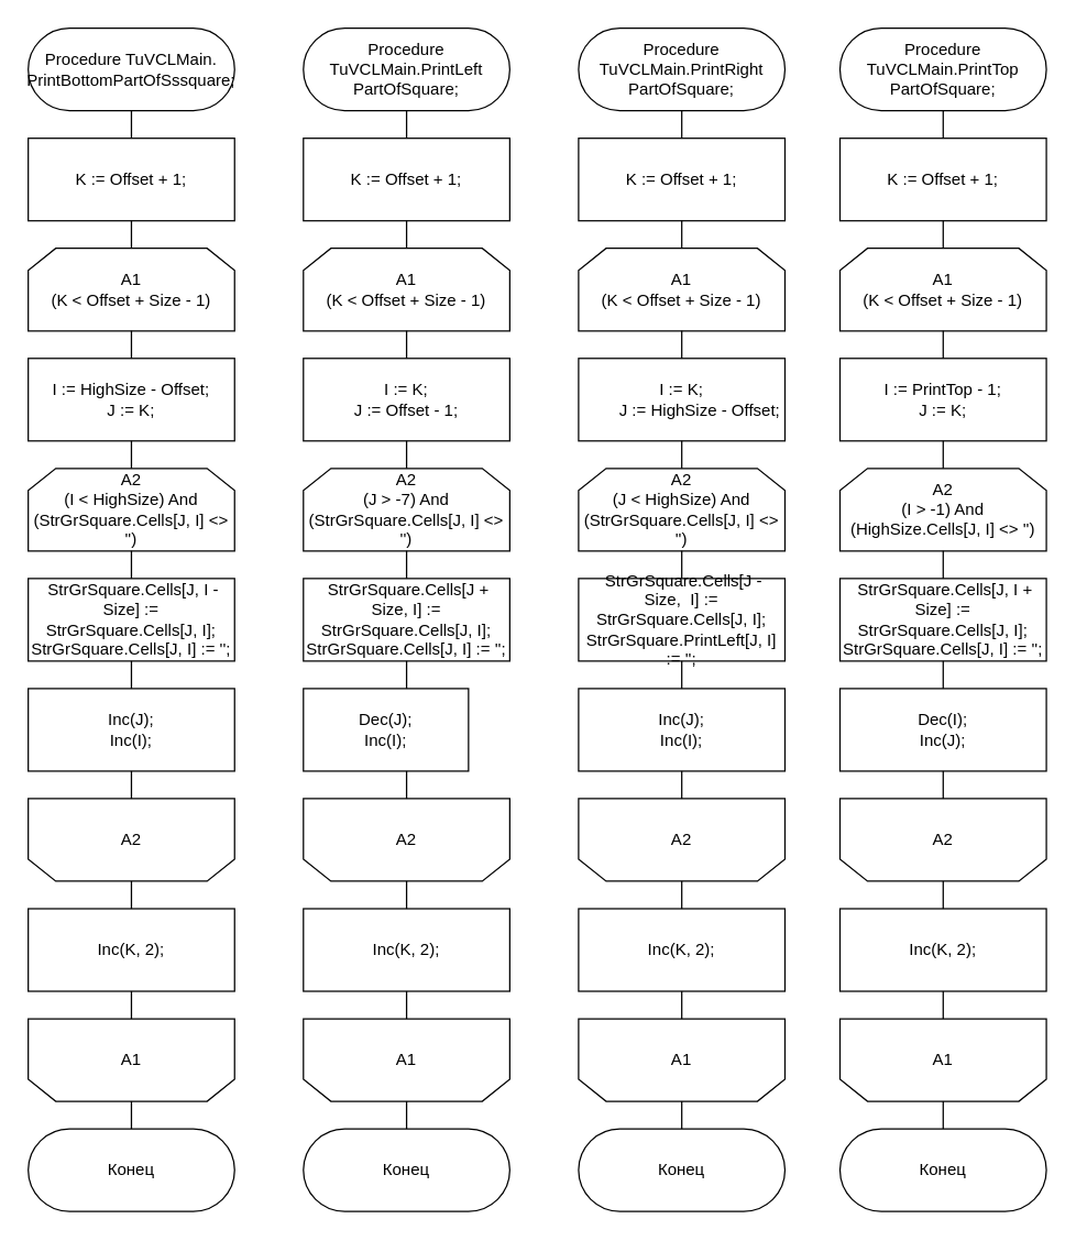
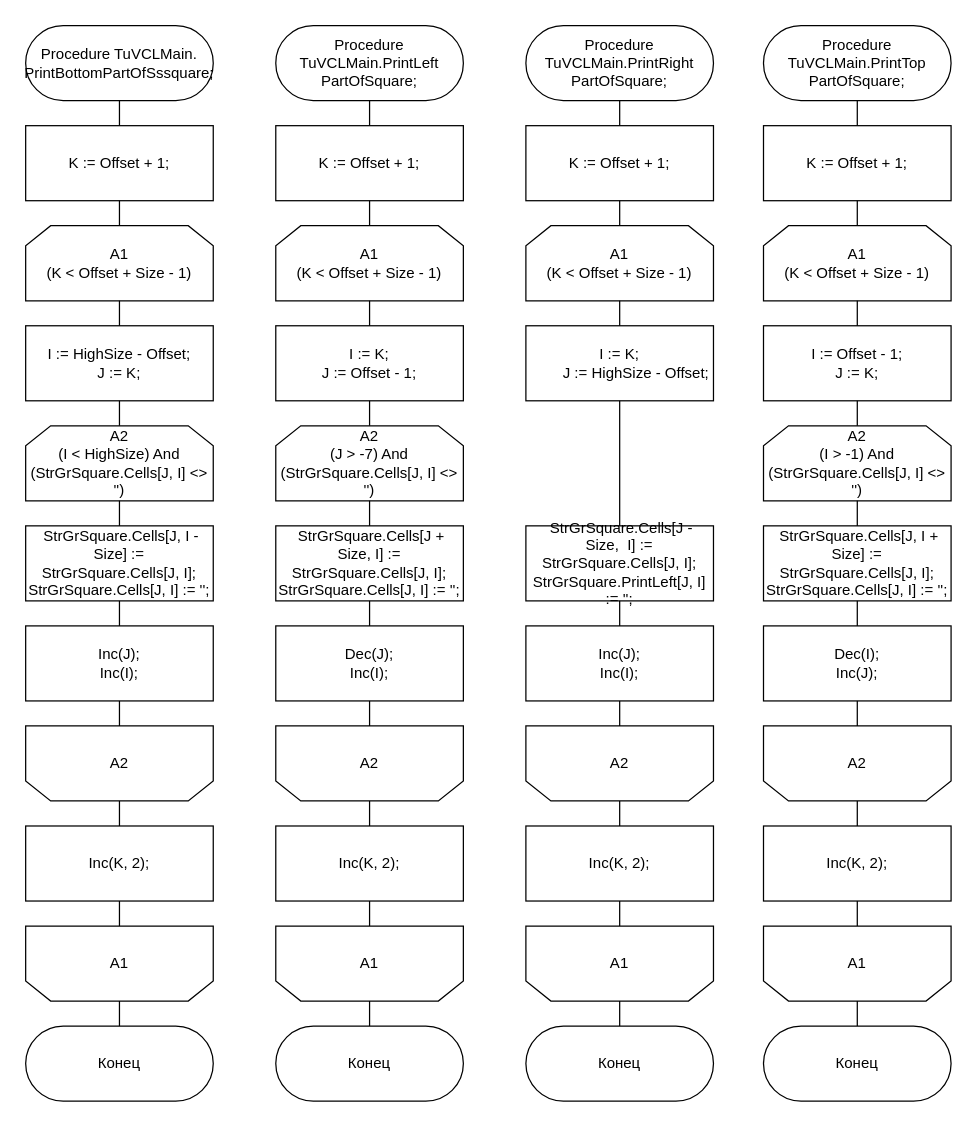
- <mxCell id="50" value="&lt;div&gt;I := PrintTop - 1;&lt;/div&gt;&lt;div&gt;J := K;&lt;/div&gt;" style="rounded=0;whiteSpace=wrap;html=1;" vertex="1" parent="1"><mxGeometry x="610" y="260" width="150" height="60" as="geometry" /></mxCell>
+ <mxCell id="50" value="&lt;div&gt;I := Offset - 1;&lt;/div&gt;&lt;div&gt;J := K;&lt;/div&gt;" style="rounded=0;whiteSpace=wrap;html=1;" vertex="1" parent="1"><mxGeometry x="610" y="260" width="150" height="60" as="geometry" /></mxCell>
- <mxCell id="37" value="A2&lt;div&gt;(J &amp;lt; HighSize) And (StrGrSquare.Cells[J, I] &amp;lt;&amp;gt; '')&lt;br&gt;&lt;/div&gt;" style="shape=loopLimit;whiteSpace=wrap;html=1;" vertex="1" parent="1"><mxGeometry x="420" y="340" width="150" height="60" as="geometry" /></mxCell>
- <mxCell id="51" value="A2&lt;div&gt;(I &amp;gt; -1) And (HighSize.Cells[J, I] &amp;lt;&amp;gt; '')&lt;br&gt;&lt;/div&gt;" style="shape=loopLimit;whiteSpace=wrap;html=1;" vertex="1" parent="1"><mxGeometry x="610" y="340" width="150" height="60" as="geometry" /></mxCell>
+ <mxCell id="51" value="A2&lt;div&gt;(I &amp;gt; -1) And (StrGrSquare.Cells[J, I] &amp;lt;&amp;gt; '')&lt;br&gt;&lt;/div&gt;" style="shape=loopLimit;whiteSpace=wrap;html=1;" vertex="1" parent="1"><mxGeometry x="610" y="340" width="150" height="60" as="geometry" /></mxCell>
- <mxCell id="27" value="&lt;div&gt;Dec(J);&lt;/div&gt;&lt;div&gt;Inc(I);&lt;/div&gt;" style="rounded=0;whiteSpace=wrap;html=1;" vertex="1" parent="1"><mxGeometry x="220" y="500" width="120" height="60" as="geometry" /></mxCell>
+ <mxCell id="27" value="&lt;div&gt;Dec(J);&lt;/div&gt;&lt;div&gt;Inc(I);&lt;/div&gt;" style="rounded=0;whiteSpace=wrap;html=1;" vertex="1" parent="1"><mxGeometry x="220" y="500" width="150" height="60" as="geometry" /></mxCell>
